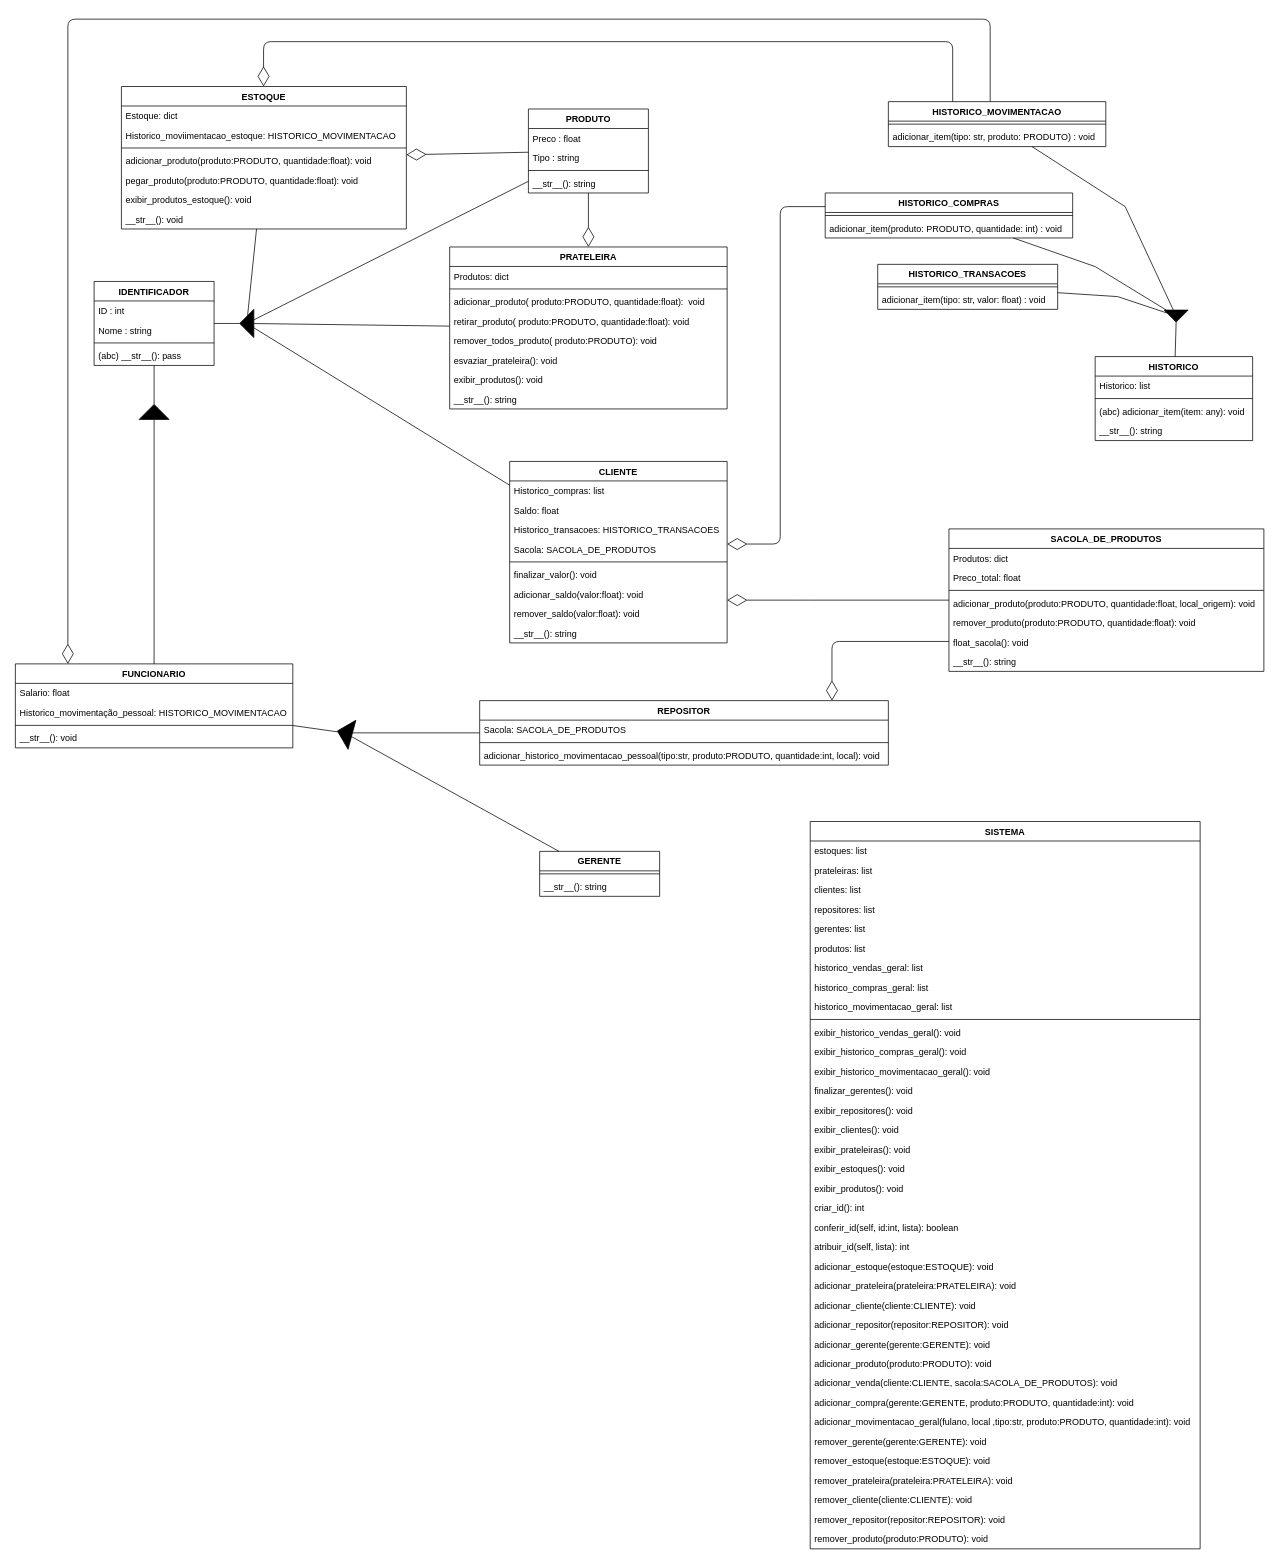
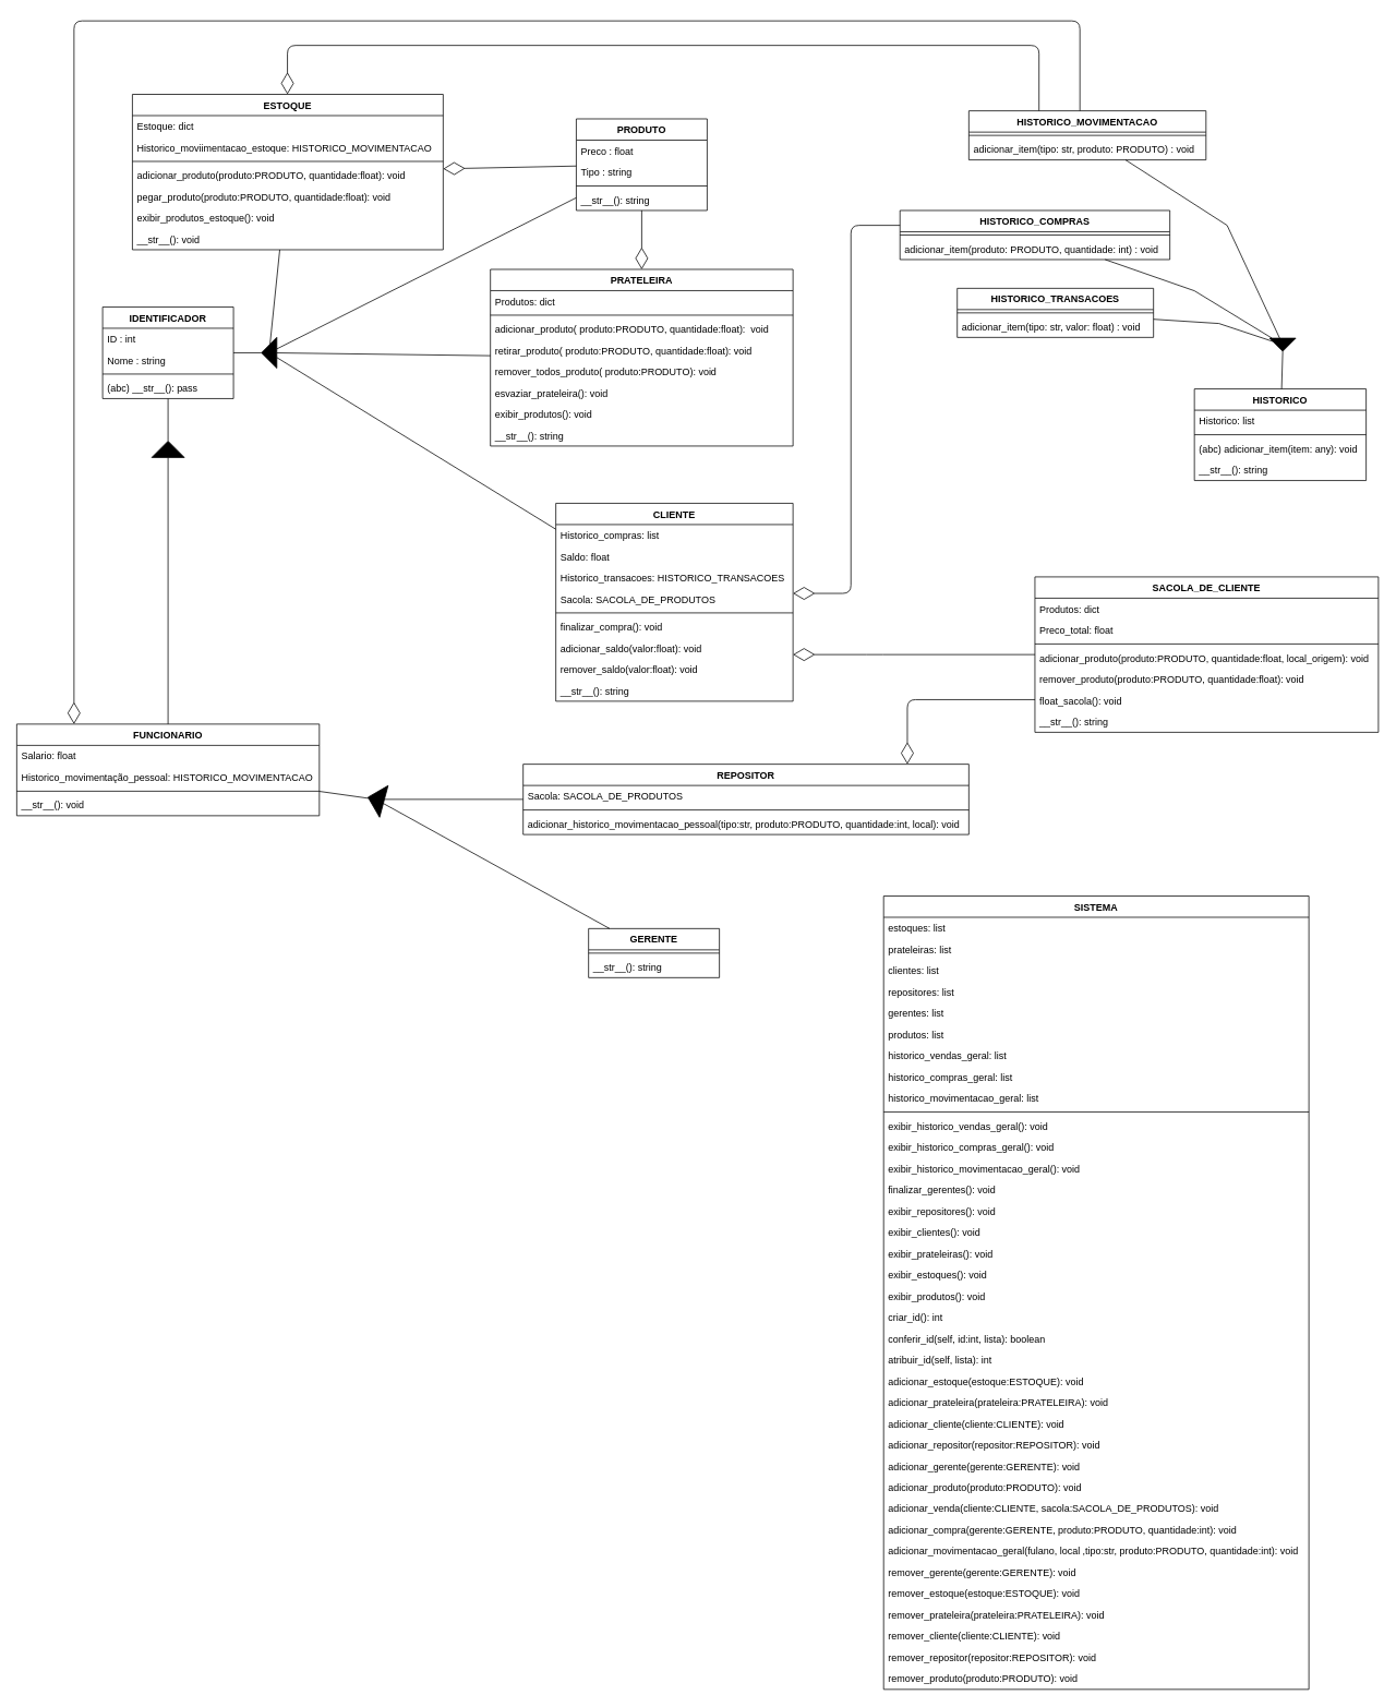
- <mxCell id="32" value="SACOLA_DE_PRODUTOS" style="swimlane;fontStyle=1;align=center;verticalAlign=top;childLayout=stackLayout;horizontal=1;startSize=26;horizontalStack=0;resizeParent=1;resizeParentMax=0;resizeLast=0;collapsible=1;marginBottom=0;" vertex="1" parent="1"><mxGeometry x="1265" y="699.82" width="420" height="190" as="geometry" /></mxCell>
+ <mxCell id="32" value="SACOLA_DE_CLIENTE" style="swimlane;fontStyle=1;align=center;verticalAlign=top;childLayout=stackLayout;horizontal=1;startSize=26;horizontalStack=0;resizeParent=1;resizeParentMax=0;resizeLast=0;collapsible=1;marginBottom=0;" vertex="1" parent="1"><mxGeometry x="1265" y="699.82" width="420" height="190" as="geometry" /></mxCell>
- <mxCell id="46" value="finalizar_valor(): void" style="text;strokeColor=none;fillColor=none;align=left;verticalAlign=top;spacingLeft=4;spacingRight=4;overflow=hidden;rotatable=0;points=[[0,0.5],[1,0.5]];portConstraint=eastwest;" vertex="1" parent="40"><mxGeometry y="138" width="290" height="26" as="geometry" /></mxCell>
+ <mxCell id="46" value="finalizar_compra(): void" style="text;strokeColor=none;fillColor=none;align=left;verticalAlign=top;spacingLeft=4;spacingRight=4;overflow=hidden;rotatable=0;points=[[0,0.5],[1,0.5]];portConstraint=eastwest;" vertex="1" parent="40"><mxGeometry y="138" width="290" height="26" as="geometry" /></mxCell>
